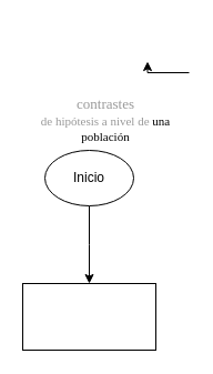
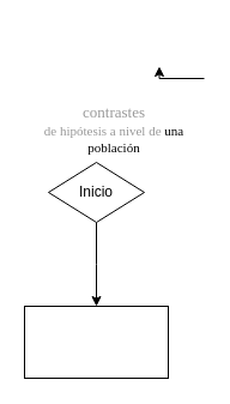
- <mxCell id="4" value="Inicio" style="ellipse;whiteSpace=wrap;html=1;" vertex="1" parent="1"><mxGeometry x="40" y="100" width="80" height="50" as="geometry" /></mxCell>
+ <mxCell id="4" value="Inicio" style="rhombus;whiteSpace=wrap;html=1;" vertex="1" parent="1"><mxGeometry x="40" y="100" width="80" height="50" as="geometry" /></mxCell>
